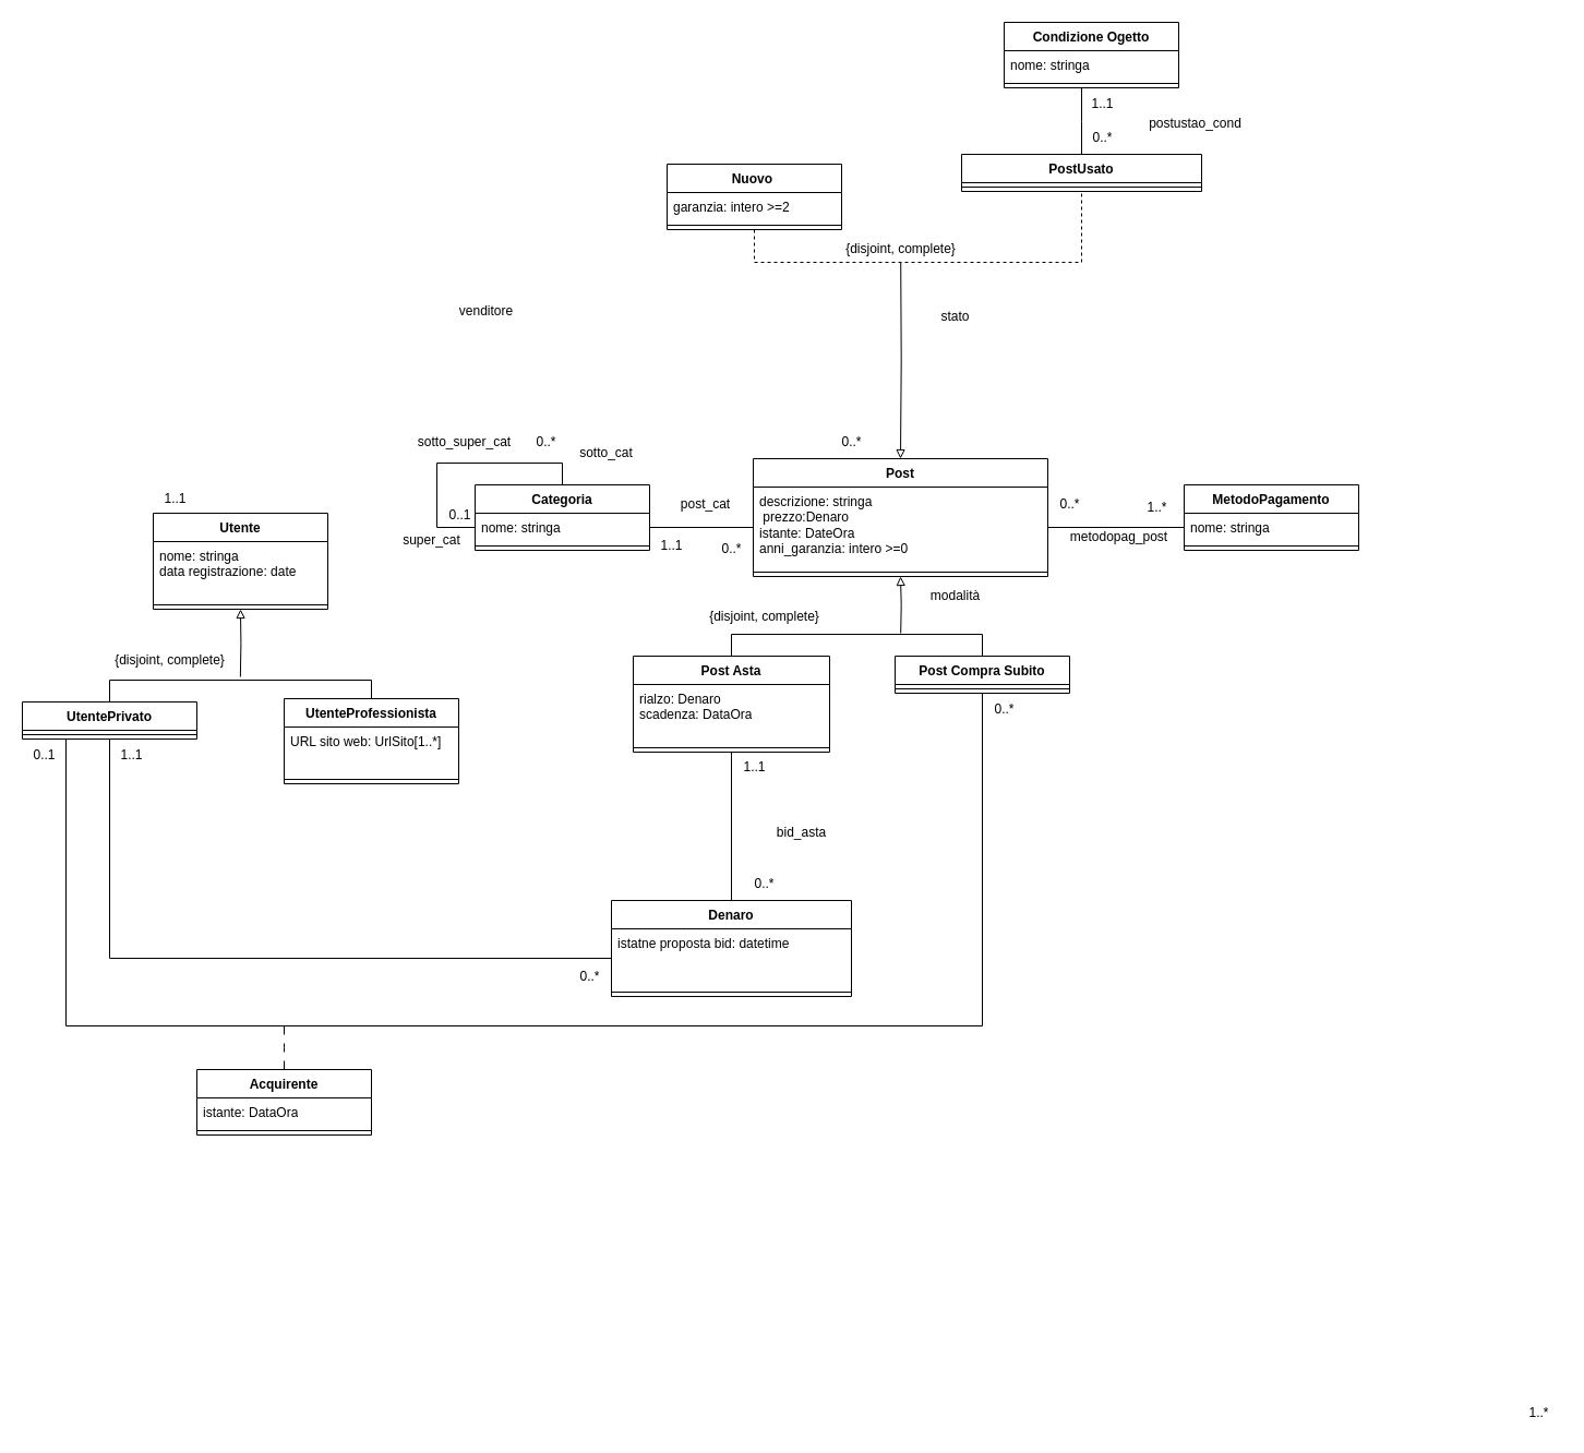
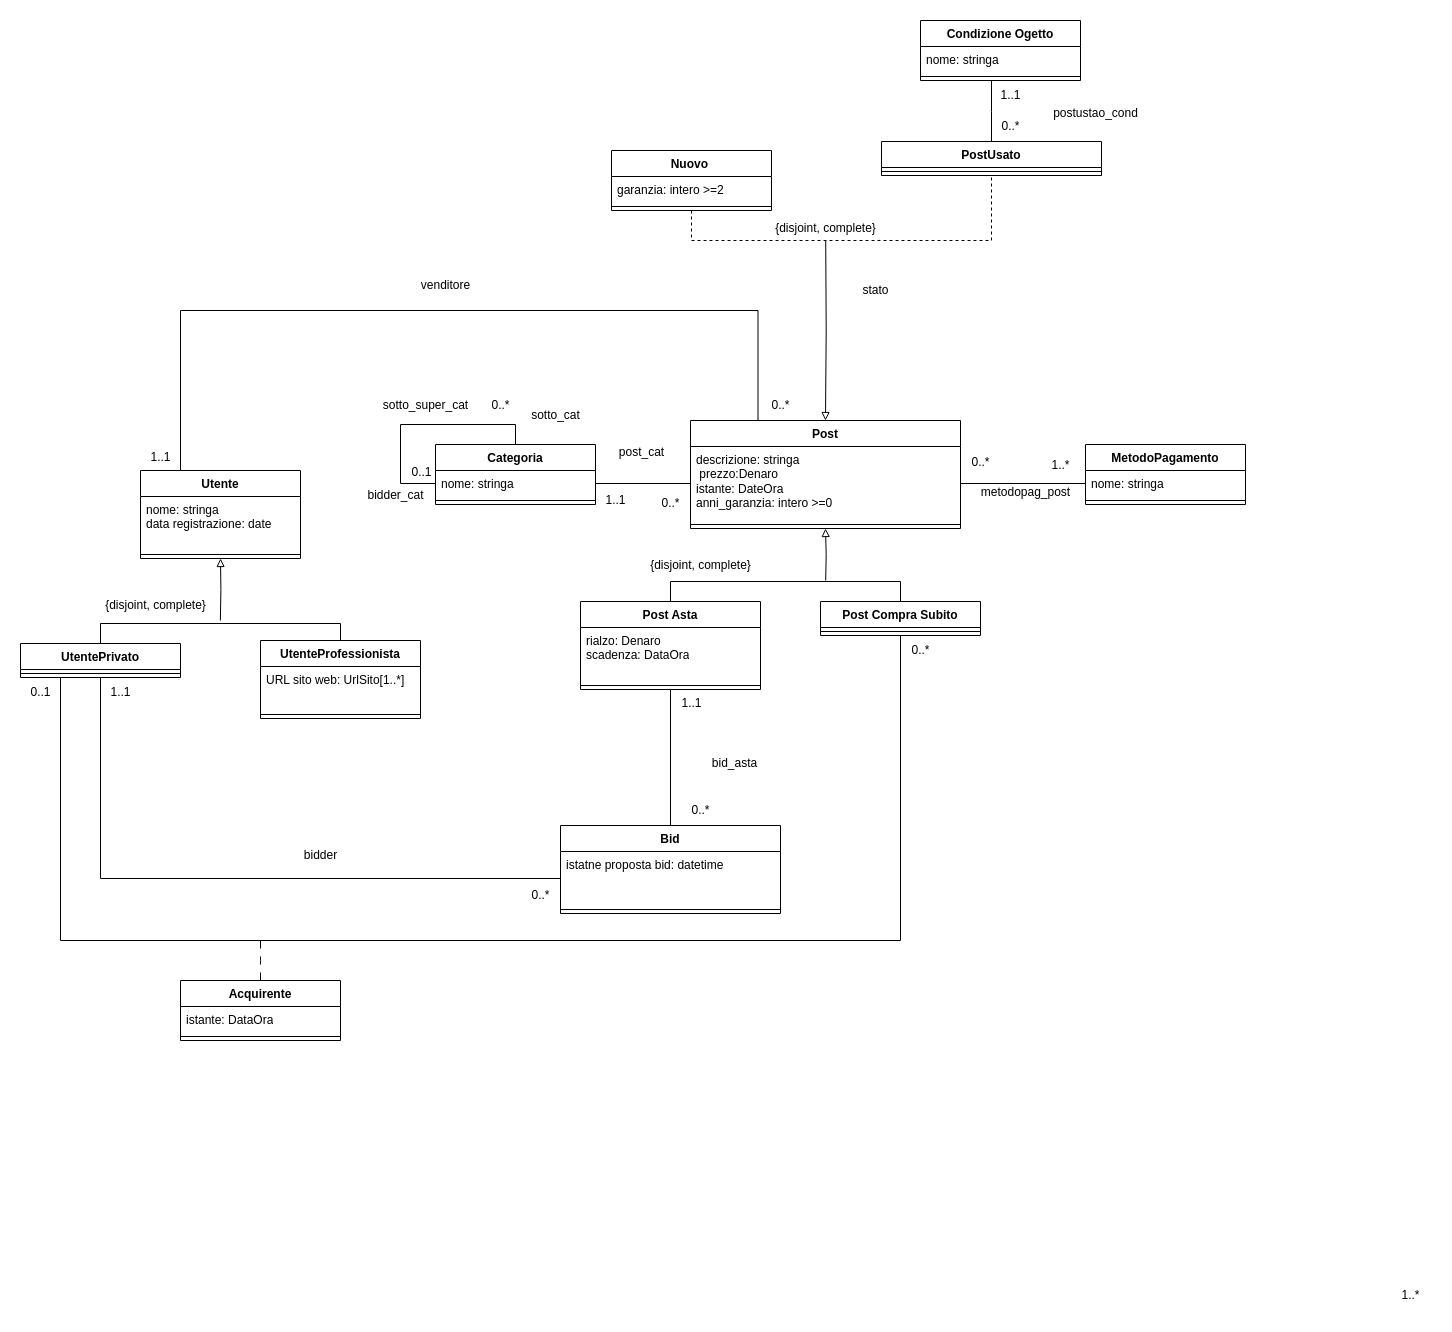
+ <mxCell id="15" style="edgeStyle=orthogonalEdgeStyle;rounded=0;orthogonalLoop=1;jettySize=auto;html=1;exitX=0.25;exitY=0;exitDx=0;exitDy=0;entryX=0.25;entryY=0;entryDx=0;entryDy=0;endArrow=none;endFill=0;" parent="1" source="16" target="3" edge="1"><mxGeometry relative="1" as="geometry"><Array as="points"><mxPoint x="758" y="310" /><mxPoint x="180" y="310" /></Array></mxGeometry></mxCell>
- <mxCell id="76" value="post_cat" style="text;html=1;align=center;verticalAlign=middle;resizable=0;points=[];autosize=1;strokeColor=none;fillColor=none;" vertex="1" parent="1"><mxGeometry x="611" y="447" width="70" height="30" as="geometry" /></mxCell>
+ <mxCell id="76" value="post_cat" style="text;html=1;align=center;verticalAlign=middle;resizable=0;points=[];autosize=1;strokeColor=none;fillColor=none;" vertex="1" parent="1"><mxGeometry x="606" y="437" width="70" height="30" as="geometry" /></mxCell>
- <mxCell id="38" value="super_cat" style="text;html=1;align=center;verticalAlign=middle;resizable=0;points=[];autosize=1;strokeColor=none;fillColor=none;" parent="1" vertex="1"><mxGeometry x="355" y="480" width="80" height="30" as="geometry" /></mxCell>
+ <mxCell id="38" value="bidder_cat" style="text;html=1;align=center;verticalAlign=middle;resizable=0;points=[];autosize=1;strokeColor=none;fillColor=none;" parent="1" vertex="1"><mxGeometry x="355" y="480" width="80" height="30" as="geometry" /></mxCell>
- <mxCell id="32" value="modalità" style="text;html=1;align=center;verticalAlign=middle;resizable=0;points=[];autosize=1;strokeColor=none;fillColor=none;" parent="1" vertex="1"><mxGeometry x="840" y="531" width="70" height="30" as="geometry" /></mxCell>
- <mxCell id="28" value="Denaro" style="swimlane;fontStyle=1;align=center;verticalAlign=top;childLayout=stackLayout;horizontal=1;startSize=26;horizontalStack=0;resizeParent=1;resizeParentMax=0;resizeLast=0;collapsible=1;marginBottom=0;whiteSpace=wrap;html=1;" parent="1" vertex="1"><mxGeometry x="560" y="825" width="220" height="88" as="geometry" /></mxCell>
+ <mxCell id="28" value="Bid" style="swimlane;fontStyle=1;align=center;verticalAlign=top;childLayout=stackLayout;horizontal=1;startSize=26;horizontalStack=0;resizeParent=1;resizeParentMax=0;resizeLast=0;collapsible=1;marginBottom=0;whiteSpace=wrap;html=1;" parent="1" vertex="1"><mxGeometry x="560" y="825" width="220" height="88" as="geometry" /></mxCell>
+ <mxCell id="77" value="bidder" style="text;html=1;align=center;verticalAlign=middle;resizable=0;points=[];autosize=1;strokeColor=none;fillColor=none;" vertex="1" parent="1"><mxGeometry x="290" y="840" width="60" height="30" as="geometry" /></mxCell>
